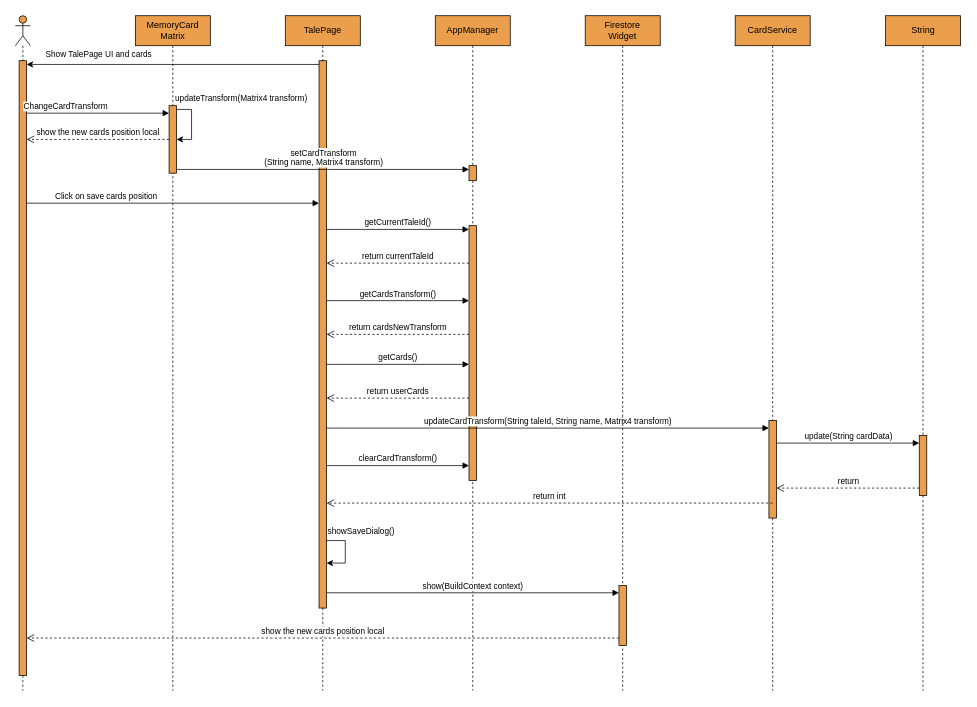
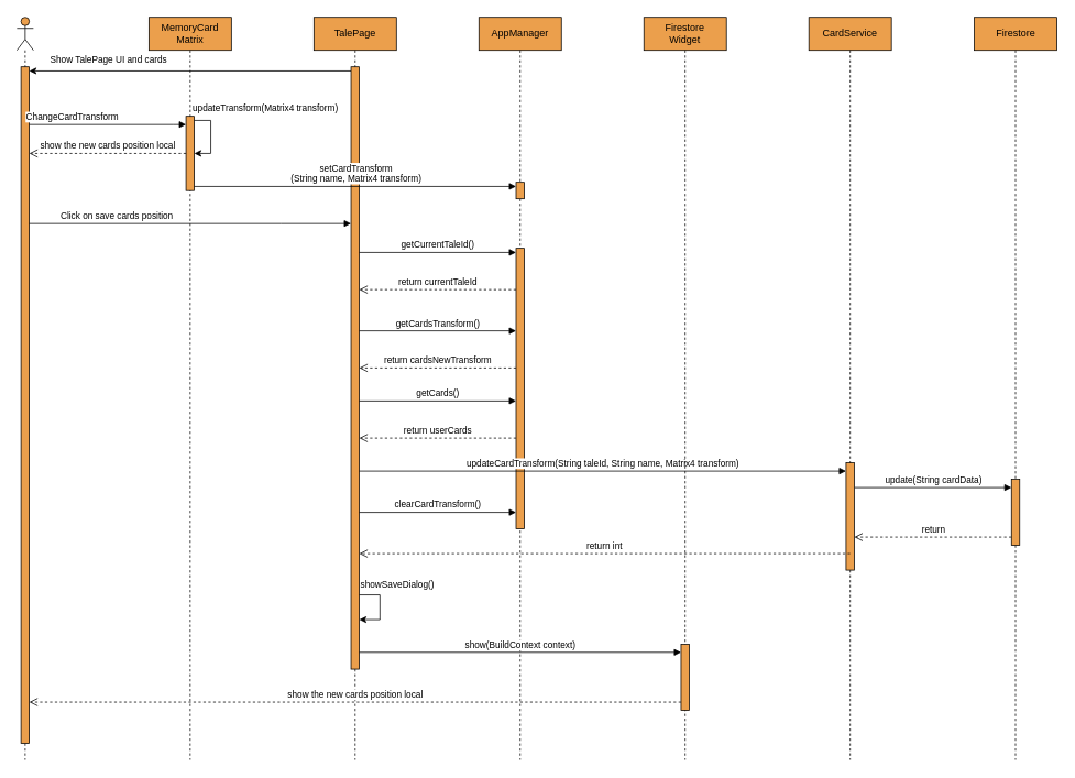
- <mxCell id="16" value="String" style="shape=umlLifeline;perimeter=lifelinePerimeter;whiteSpace=wrap;html=1;container=1;dropTarget=0;collapsible=0;recursiveResize=0;outlineConnect=0;portConstraint=eastwest;newEdgeStyle={&quot;curved&quot;:0,&quot;rounded&quot;:0};fillColor=#eb9f4c;" vertex="1" parent="1"><mxGeometry x="1180.5" y="20" width="100" height="900" as="geometry" /></mxCell>
+ <mxCell id="16" value="Firestore" style="shape=umlLifeline;perimeter=lifelinePerimeter;whiteSpace=wrap;html=1;container=1;dropTarget=0;collapsible=0;recursiveResize=0;outlineConnect=0;portConstraint=eastwest;newEdgeStyle={&quot;curved&quot;:0,&quot;rounded&quot;:0};fillColor=#eb9f4c;" vertex="1" parent="1"><mxGeometry x="1180.5" y="20" width="100" height="900" as="geometry" /></mxCell>
